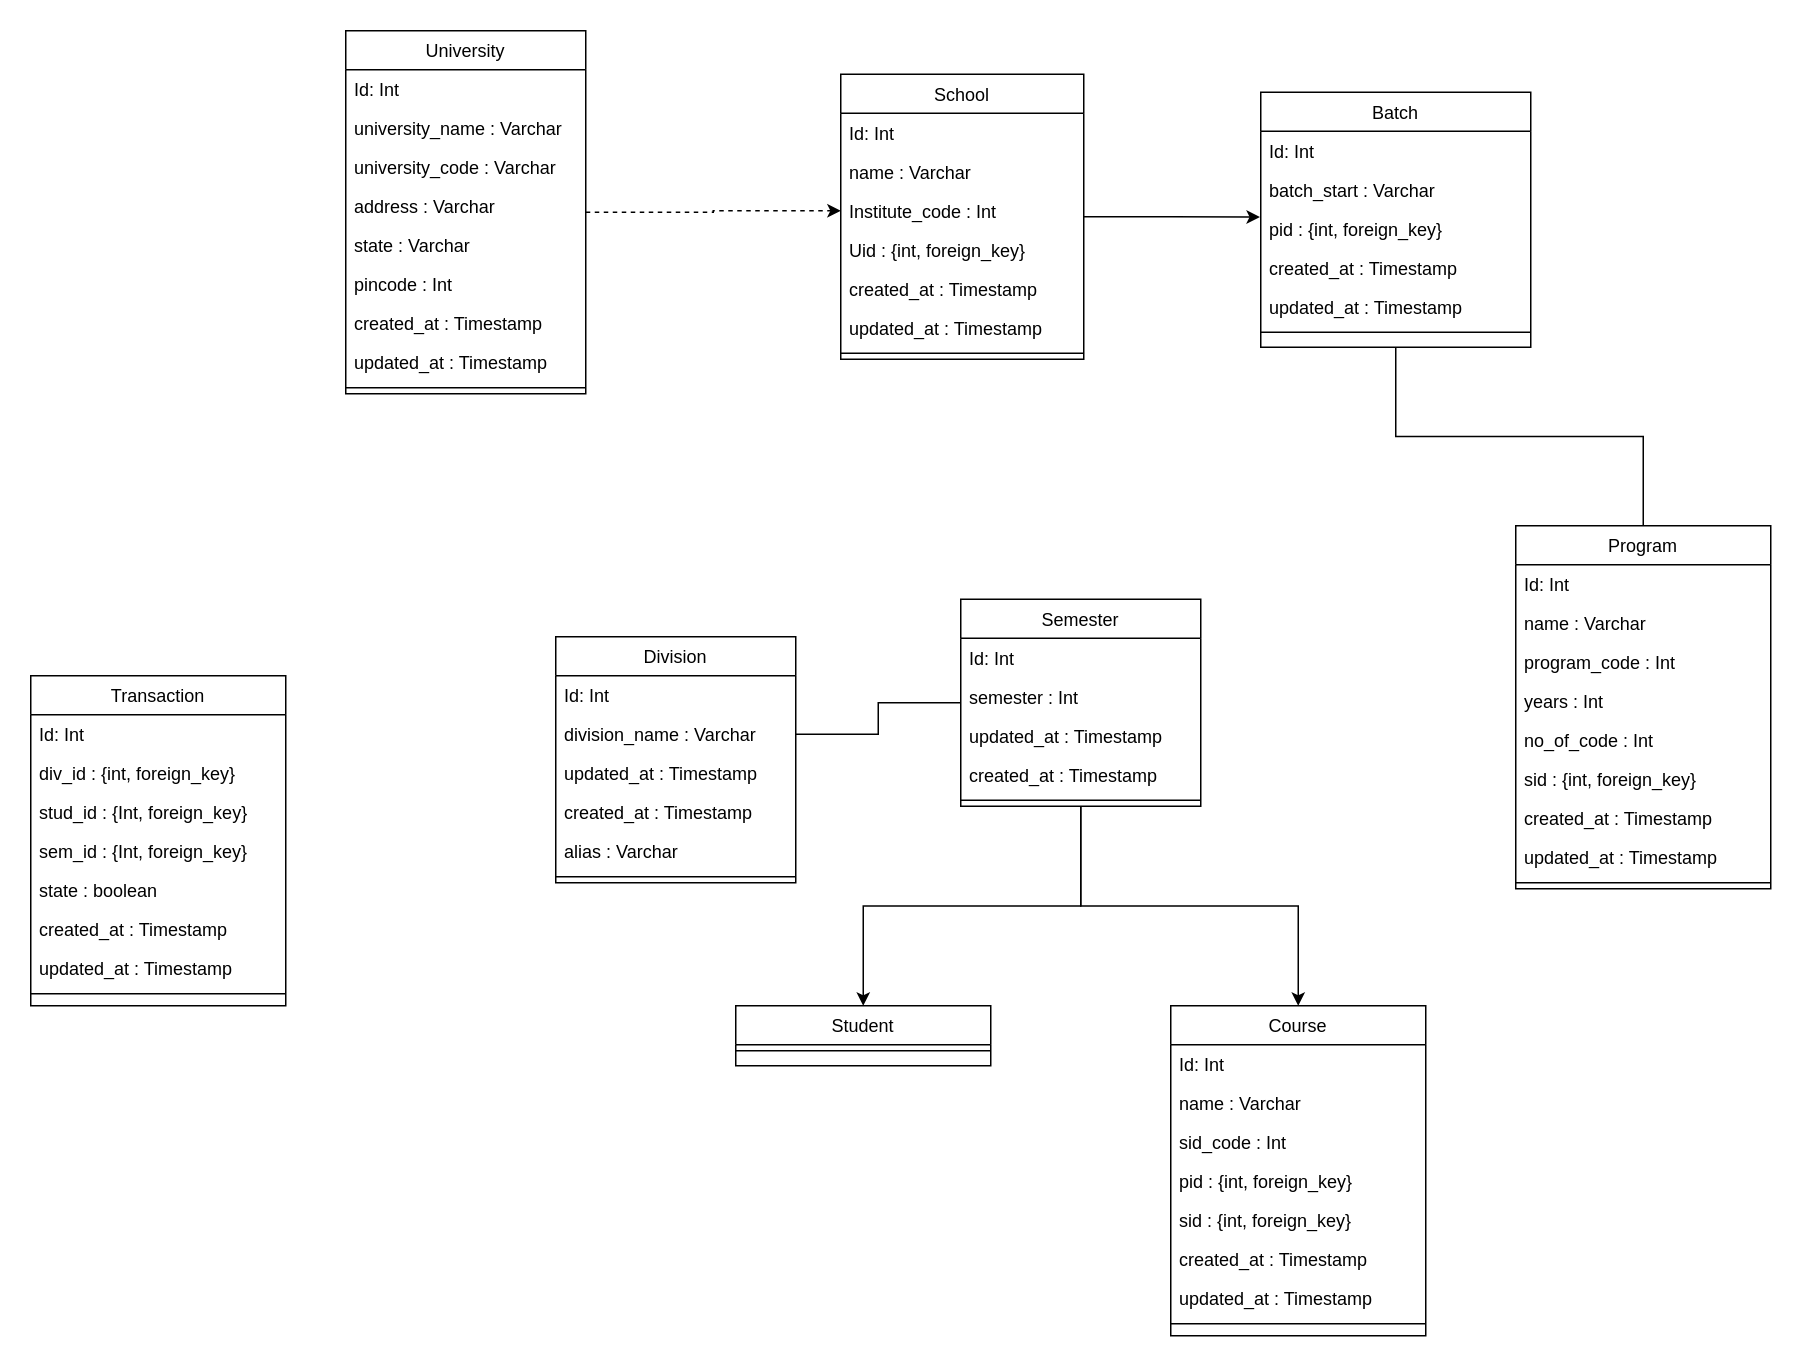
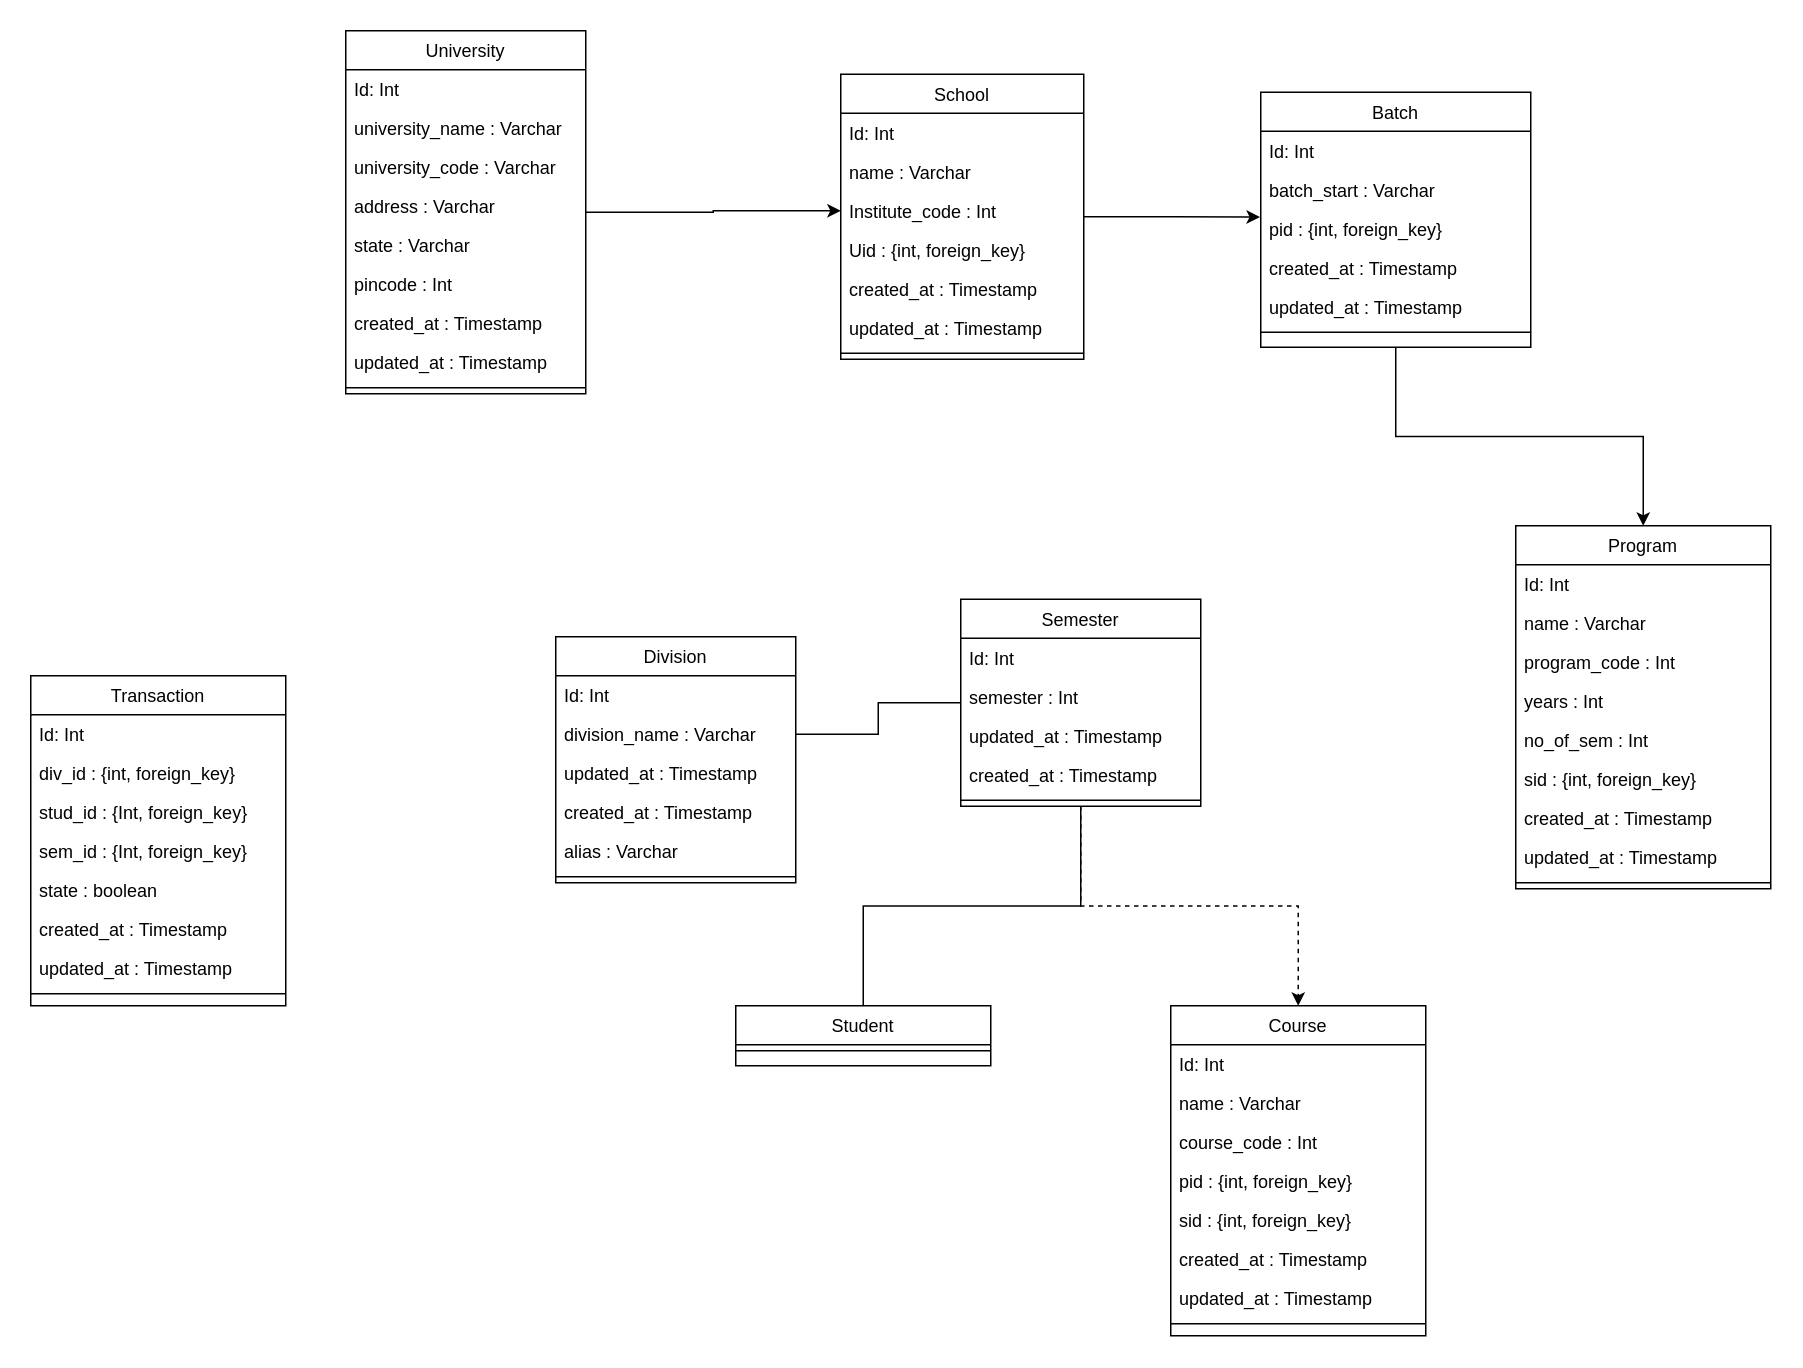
- <mxCell id="2" style="edgeStyle=orthogonalEdgeStyle;rounded=0;orthogonalLoop=1;jettySize=auto;html=1;entryX=0;entryY=0.5;entryDx=0;entryDy=0;dashed=1;" edge="1" parent="1" source="3" target="17"><mxGeometry relative="1" as="geometry" /></mxCell>
+ <mxCell id="2" style="edgeStyle=orthogonalEdgeStyle;rounded=0;orthogonalLoop=1;jettySize=auto;html=1;entryX=0;entryY=0.5;entryDx=0;entryDy=0;" edge="1" parent="1" source="3" target="17"><mxGeometry relative="1" as="geometry" /></mxCell>
- <mxCell id="22" style="edgeStyle=orthogonalEdgeStyle;rounded=0;orthogonalLoop=1;jettySize=auto;html=1;entryX=0.5;entryY=0;entryDx=0;entryDy=0;endArrow=none;" edge="1" parent="1" source="23" target="30"><mxGeometry relative="1" as="geometry" /></mxCell>
+ <mxCell id="22" style="edgeStyle=orthogonalEdgeStyle;rounded=0;orthogonalLoop=1;jettySize=auto;html=1;entryX=0.5;entryY=0;entryDx=0;entryDy=0;" edge="1" parent="1" source="23" target="30"><mxGeometry relative="1" as="geometry" /></mxCell>
- <mxCell id="35" value="no_of_code : Int" style="text;align=left;verticalAlign=top;spacingLeft=4;spacingRight=4;overflow=hidden;rotatable=0;points=[[0,0.5],[1,0.5]];portConstraint=eastwest;rounded=0;shadow=0;html=0;" vertex="1" parent="30"><mxGeometry y="130" width="170" height="26" as="geometry" /></mxCell>
+ <mxCell id="35" value="no_of_sem : Int" style="text;align=left;verticalAlign=top;spacingLeft=4;spacingRight=4;overflow=hidden;rotatable=0;points=[[0,0.5],[1,0.5]];portConstraint=eastwest;rounded=0;shadow=0;html=0;" vertex="1" parent="30"><mxGeometry y="130" width="170" height="26" as="geometry" /></mxCell>
- <mxCell id="42" style="edgeStyle=orthogonalEdgeStyle;rounded=0;orthogonalLoop=1;jettySize=auto;html=1;entryX=0.5;entryY=0;entryDx=0;entryDy=0;" edge="1" parent="1" source="43" target="58"><mxGeometry relative="1" as="geometry" /></mxCell>
+ <mxCell id="42" style="edgeStyle=orthogonalEdgeStyle;rounded=0;orthogonalLoop=1;jettySize=auto;html=1;entryX=0.5;entryY=0;entryDx=0;entryDy=0;dashed=1;" edge="1" parent="1" source="43" target="58"><mxGeometry relative="1" as="geometry" /></mxCell>
- <mxCell id="41" style="edgeStyle=orthogonalEdgeStyle;rounded=0;orthogonalLoop=1;jettySize=auto;html=1;" edge="1" parent="1" source="43" target="56"><mxGeometry relative="1" as="geometry" /></mxCell>
+ <mxCell id="41" style="edgeStyle=orthogonalEdgeStyle;rounded=0;orthogonalLoop=1;jettySize=auto;html=1;endArrow=none;" edge="1" parent="1" source="43" target="56"><mxGeometry relative="1" as="geometry" /></mxCell>
- <mxCell id="61" value="sid_code : Int" style="text;align=left;verticalAlign=top;spacingLeft=4;spacingRight=4;overflow=hidden;rotatable=0;points=[[0,0.5],[1,0.5]];portConstraint=eastwest;rounded=0;shadow=0;html=0;" vertex="1" parent="58"><mxGeometry y="78" width="170" height="26" as="geometry" /></mxCell>
+ <mxCell id="61" value="course_code : Int" style="text;align=left;verticalAlign=top;spacingLeft=4;spacingRight=4;overflow=hidden;rotatable=0;points=[[0,0.5],[1,0.5]];portConstraint=eastwest;rounded=0;shadow=0;html=0;" vertex="1" parent="58"><mxGeometry y="78" width="170" height="26" as="geometry" /></mxCell>
